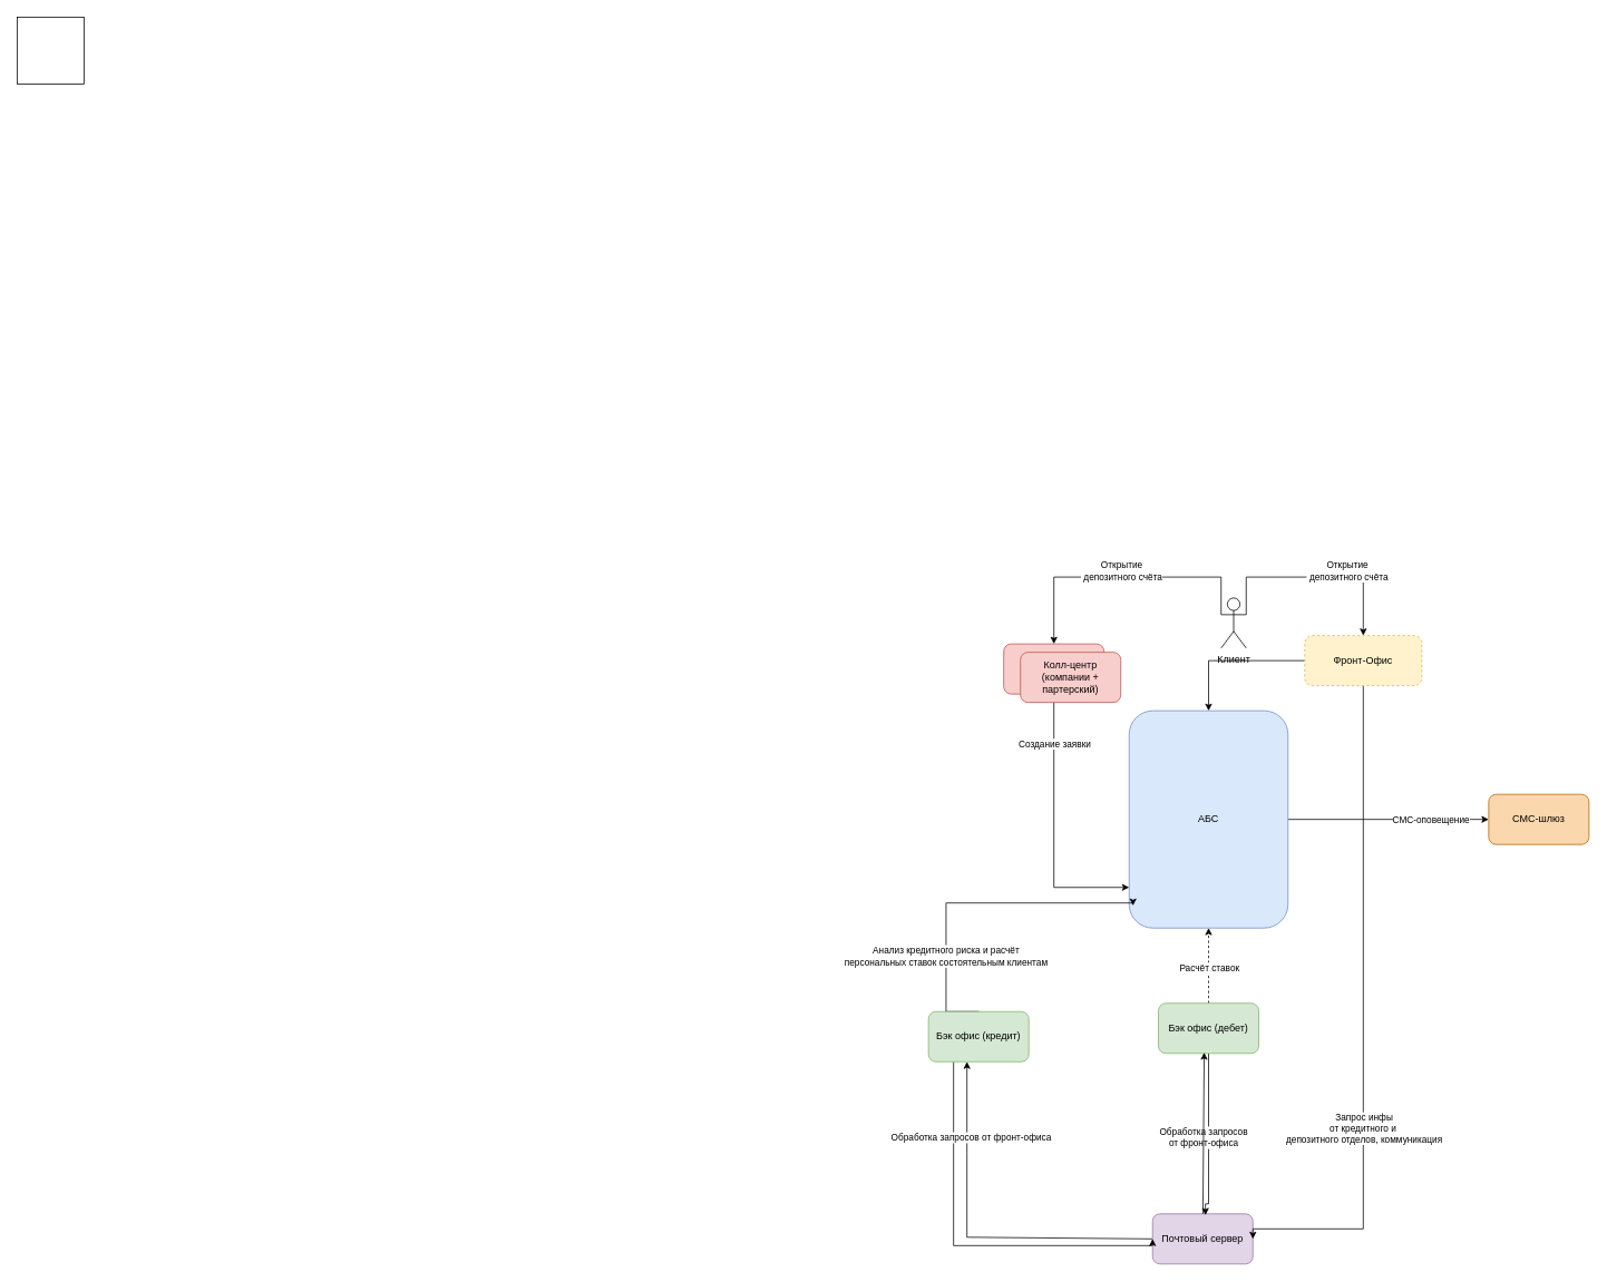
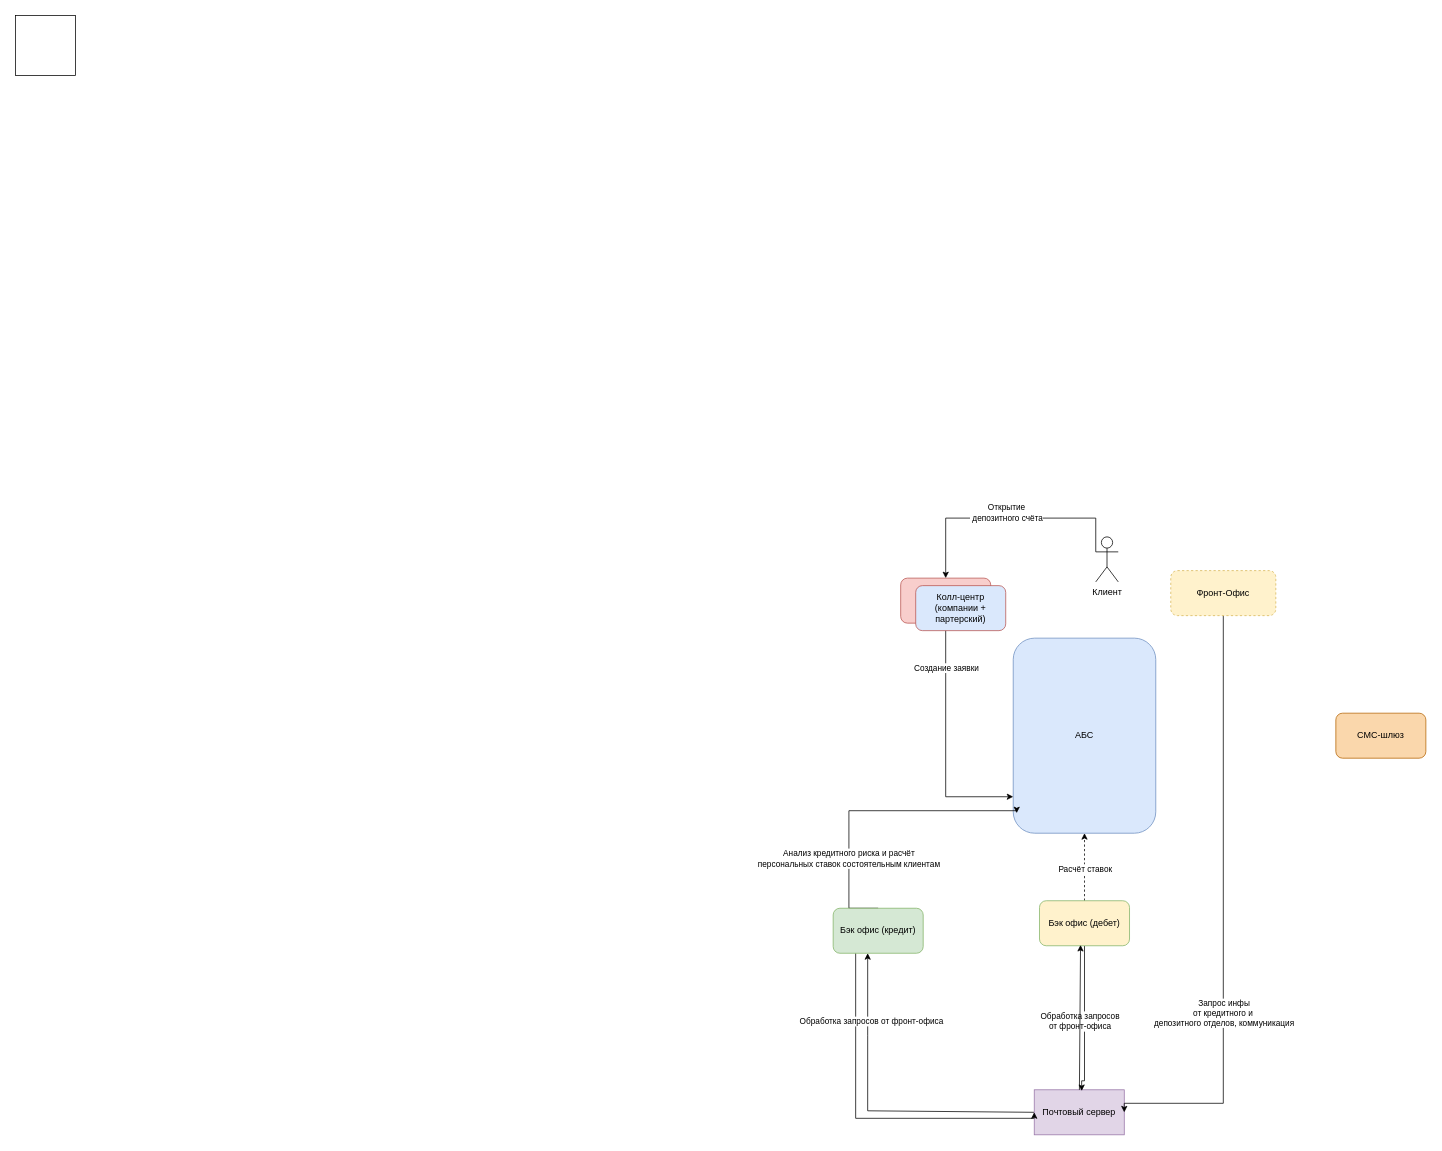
- <mxCell id="27" style="edgeStyle=orthogonalEdgeStyle;rounded=0;orthogonalLoop=1;jettySize=auto;html=1;curved=0;entryX=0.5;entryY=0;entryDx=0;entryDy=0;exitX=1;exitY=0.333;exitDx=0;exitDy=0;exitPerimeter=0;" edge="1" parent="1" source="14" target="26"><mxGeometry relative="1" as="geometry"><mxPoint x="1309.86" y="1530" as="sourcePoint" /><mxPoint x="1499.86" y="1665" as="targetPoint" /><Array as="points"><mxPoint x="1630" y="690" /></Array></mxGeometry></mxCell>
- <mxCell id="28" value="&lt;span style=&quot;color: rgb(0, 0, 0); background-color: rgb(255, 255, 255); float: none; display: inline !important;&quot;&gt;Открытие&lt;/span&gt;&lt;br style=&quot;color: rgb(0, 0, 0); background-color: rgb(236, 236, 236);&quot;&gt;&lt;span style=&quot;color: rgb(0, 0, 0); background-color: rgb(255, 255, 255); float: none; display: inline !important;&quot;&gt;&amp;nbsp;депозитного счёта&lt;/span&gt;" style="edgeLabel;html=1;align=center;verticalAlign=middle;resizable=0;points=[];" vertex="1" connectable="0" parent="27"><mxGeometry x="0.628" relative="1" as="geometry"><mxPoint x="-20" y="-31" as="offset" /></mxGeometry></mxCell>
- <mxCell id="31" value="Колл-центр (компании + партерский)" style="rounded=1;whiteSpace=wrap;html=1;fillColor=#f8cecc;strokeColor=#b85450;" vertex="1" parent="1"><mxGeometry x="1220" y="780" width="120" height="60" as="geometry" /></mxCell>
+ <mxCell id="31" value="Колл-центр (компании + партерский)" style="rounded=1;whiteSpace=wrap;html=1;fillColor=#dae8fc;strokeColor=#b85450;" vertex="1" parent="1"><mxGeometry x="1220" y="780" width="120" height="60" as="geometry" /></mxCell>
- <mxCell id="25" style="edgeStyle=orthogonalEdgeStyle;rounded=0;orthogonalLoop=1;jettySize=auto;html=1;entryX=0.5;entryY=0;entryDx=0;entryDy=0;" edge="1" parent="1" source="26" target="5"><mxGeometry relative="1" as="geometry" /></mxCell>
- <mxCell id="3" style="edgeStyle=orthogonalEdgeStyle;rounded=0;orthogonalLoop=1;jettySize=auto;html=1;" edge="1" parent="1" source="5" target="7"><mxGeometry relative="1" as="geometry" /></mxCell>
- <mxCell id="4" value="&lt;div&gt;СМС-оповещение&lt;/div&gt;" style="edgeLabel;html=1;align=center;verticalAlign=middle;resizable=0;points=[];" vertex="1" connectable="0" parent="3"><mxGeometry x="-0.13" y="-1" relative="1" as="geometry"><mxPoint x="66" y="-1" as="offset" /></mxGeometry></mxCell>
- <mxCell id="29" value="Бэк офис (дебет)" style="rounded=1;whiteSpace=wrap;html=1;fillColor=#d5e8d4;strokeColor=#82b366;" vertex="1" parent="1"><mxGeometry x="1385" y="1200" width="120" height="60" as="geometry" /></mxCell>
+ <mxCell id="29" value="Бэк офис (дебет)" style="rounded=1;whiteSpace=wrap;html=1;fillColor=#fff2cc;strokeColor=#82b366;" vertex="1" parent="1"><mxGeometry x="1385" y="1200" width="120" height="60" as="geometry" /></mxCell>
- <mxCell id="18" value="Почтовый сервер" style="rounded=1;whiteSpace=wrap;html=1;fillColor=#e1d5e7;strokeColor=#9673a6;" vertex="1" parent="1"><mxGeometry x="1378" y="1452" width="120" height="60" as="geometry" /></mxCell>
+ <mxCell id="18" value="Почтовый сервер" style="whiteSpace=wrap;html=1;fillColor=#e1d5e7;strokeColor=#9673a6;rounded=0;" vertex="1" parent="1"><mxGeometry x="1378" y="1452" width="120" height="60" as="geometry" /></mxCell>
